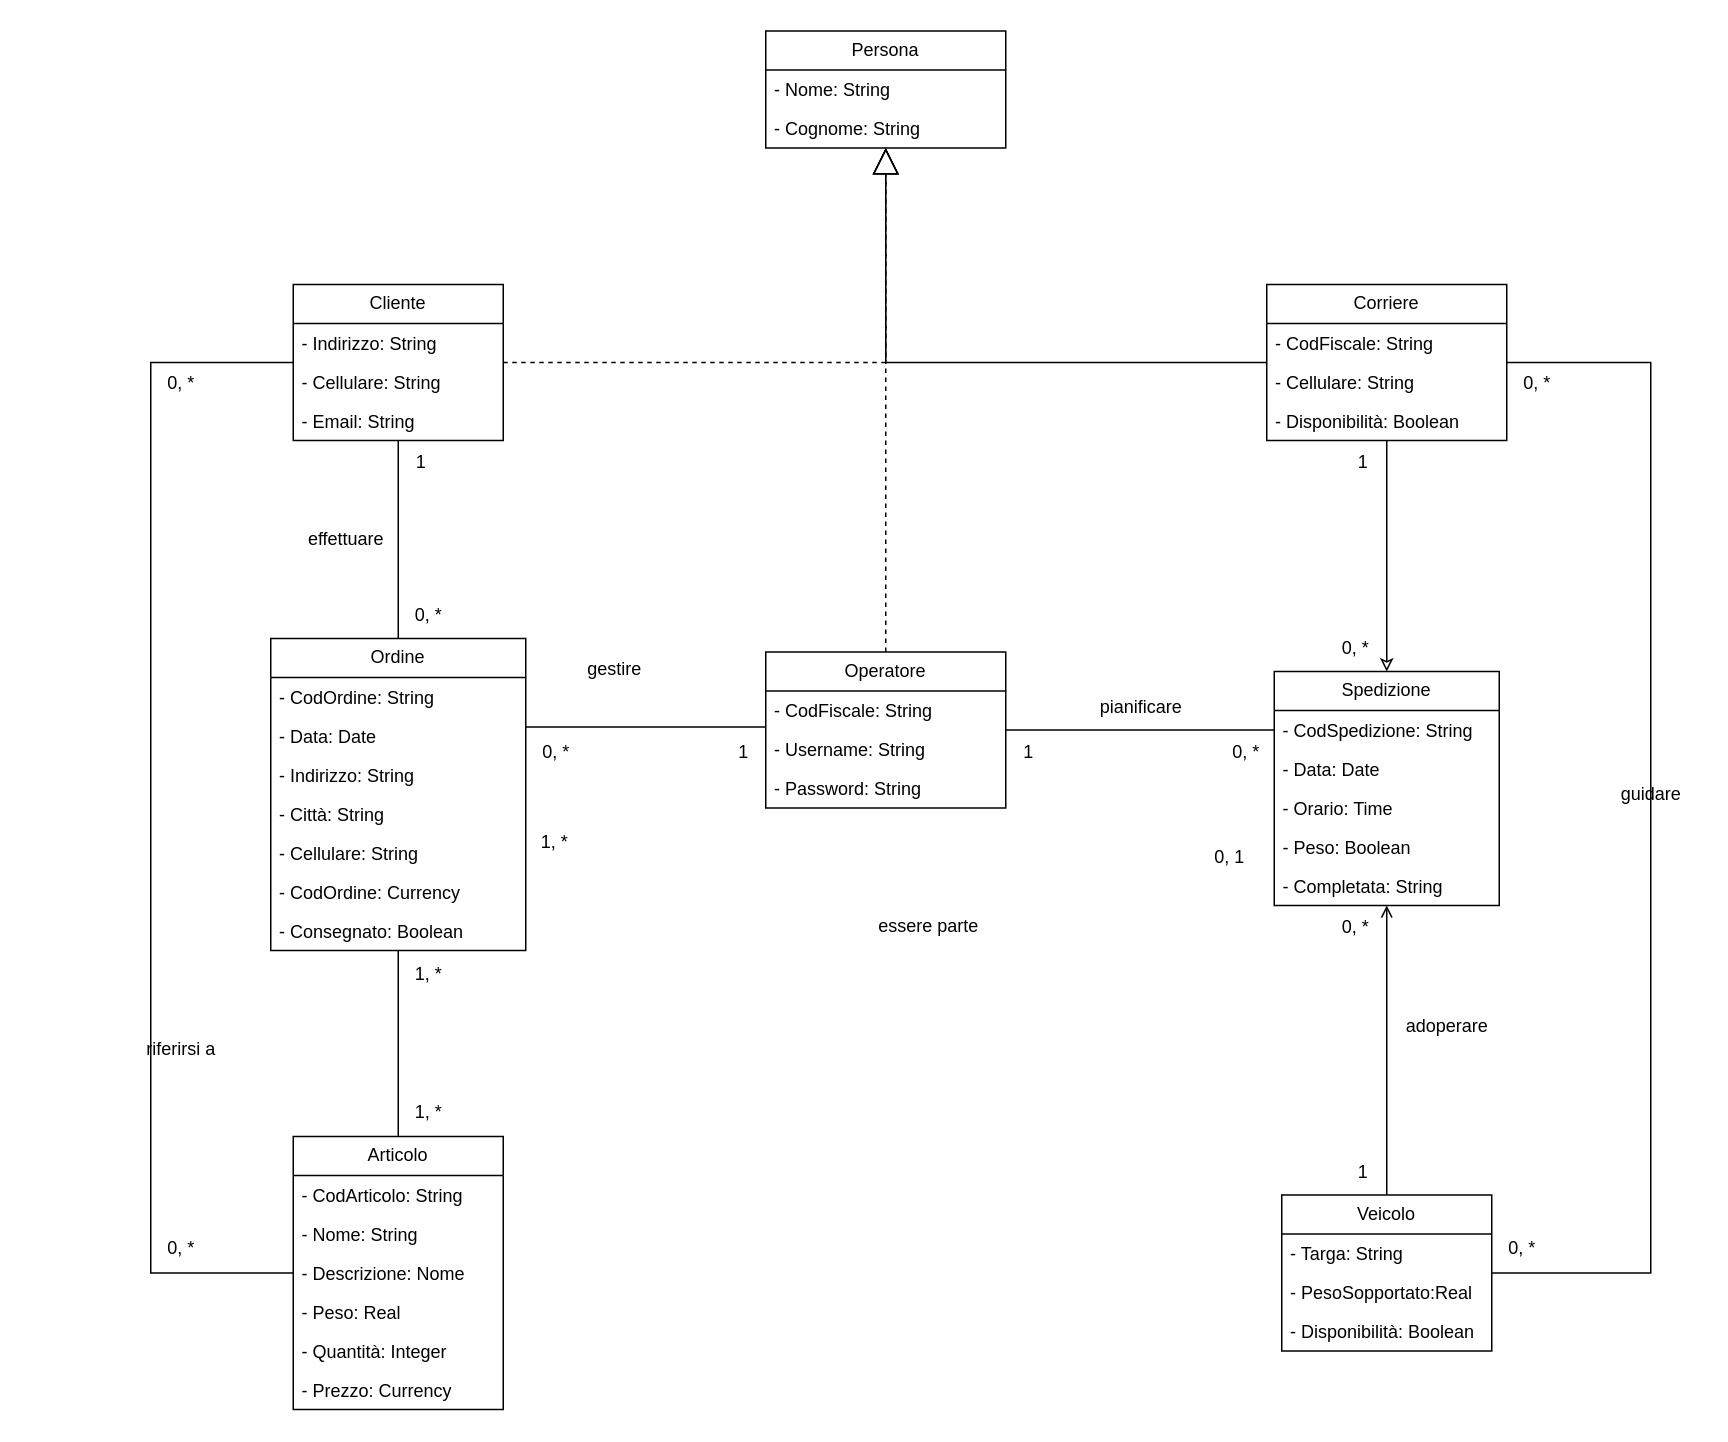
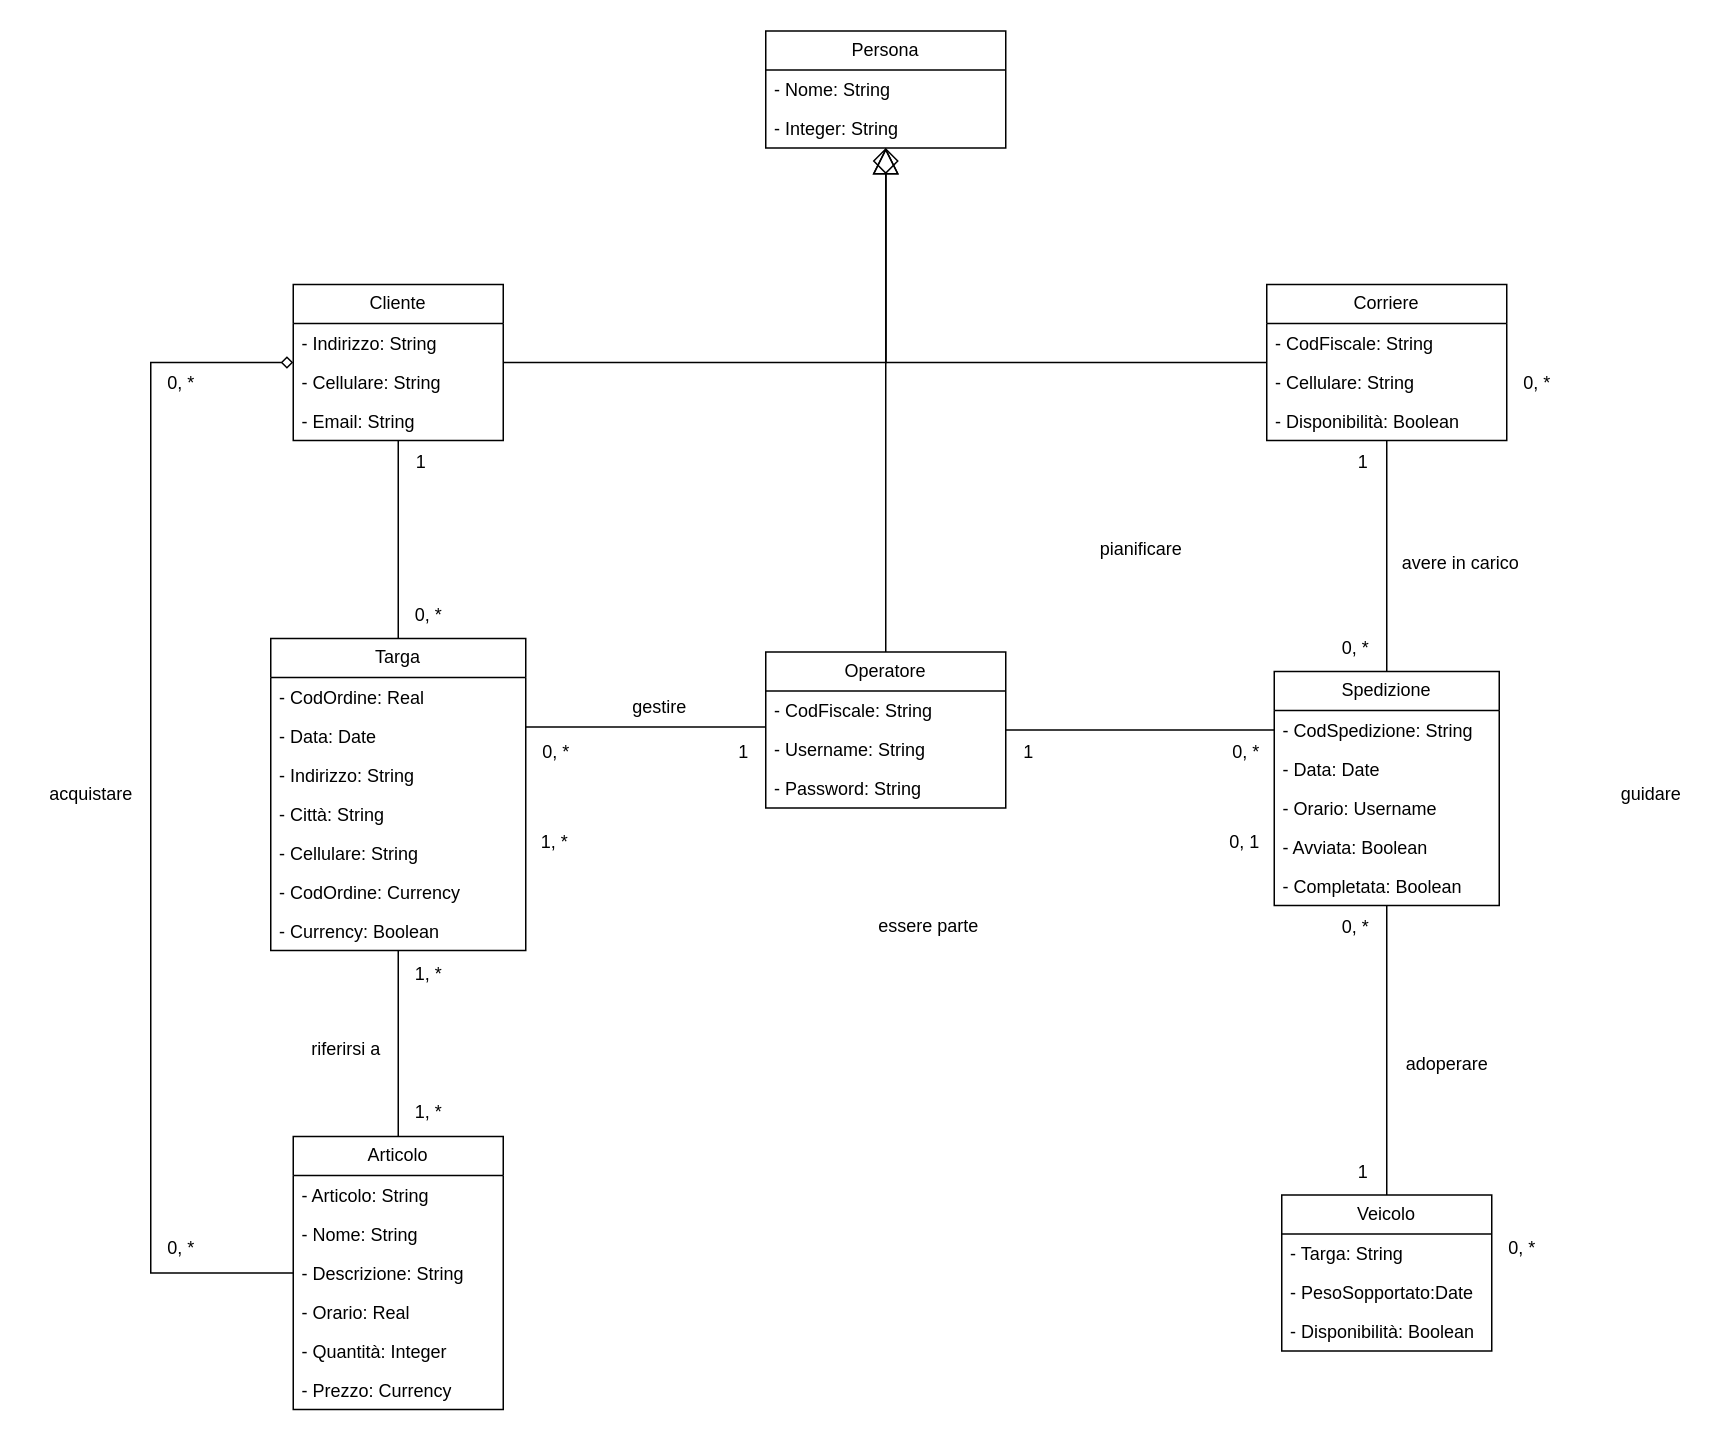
- <mxCell id="47" value="- Cognome: String" style="text;strokeColor=none;fillColor=none;align=left;verticalAlign=top;spacingLeft=4;spacingRight=4;overflow=hidden;rotatable=0;points=[[0,0.5],[1,0.5]];portConstraint=eastwest;whiteSpace=wrap;html=1;" parent="45" vertex="1"><mxGeometry y="52" width="160" height="26" as="geometry" /></mxCell>
+ <mxCell id="47" value="- Integer: String" style="text;strokeColor=none;fillColor=none;align=left;verticalAlign=top;spacingLeft=4;spacingRight=4;overflow=hidden;rotatable=0;points=[[0,0.5],[1,0.5]];portConstraint=eastwest;whiteSpace=wrap;html=1;" parent="45" vertex="1"><mxGeometry y="52" width="160" height="26" as="geometry" /></mxCell>
- <mxCell id="3" style="edgeStyle=orthogonalEdgeStyle;rounded=0;orthogonalLoop=1;jettySize=auto;html=1;endArrow=none;endFill=0;" parent="1" source="4" target="13" edge="1"><mxGeometry relative="1" as="geometry"><Array as="points"><mxPoint x="100" y="848" /><mxPoint x="100" y="241" /></Array></mxGeometry></mxCell>
+ <mxCell id="3" style="edgeStyle=orthogonalEdgeStyle;rounded=0;orthogonalLoop=1;jettySize=auto;html=1;endArrow=diamond;endFill=0;" parent="1" source="4" target="13" edge="1"><mxGeometry relative="1" as="geometry"><Array as="points"><mxPoint x="100" y="848" /><mxPoint x="100" y="241" /></Array></mxGeometry></mxCell>
- <mxCell id="12" style="edgeStyle=orthogonalEdgeStyle;rounded=0;orthogonalLoop=1;jettySize=auto;html=1;endSize=15;endArrow=block;endFill=0;dashed=1;" parent="1" source="13" target="45" edge="1"><mxGeometry relative="1" as="geometry" /></mxCell>
+ <mxCell id="12" style="edgeStyle=orthogonalEdgeStyle;rounded=0;orthogonalLoop=1;jettySize=auto;html=1;endSize=15;endArrow=block;endFill=0;" parent="1" source="13" target="45" edge="1"><mxGeometry relative="1" as="geometry" /></mxCell>
- <mxCell id="57" style="edgeStyle=orthogonalEdgeStyle;rounded=0;orthogonalLoop=1;jettySize=auto;html=1;endSize=15;endArrow=block;endFill=0;" parent="1" source="60" target="45" edge="1"><mxGeometry relative="1" as="geometry" /></mxCell>
+ <mxCell id="57" style="edgeStyle=orthogonalEdgeStyle;rounded=0;orthogonalLoop=1;jettySize=auto;html=1;endSize=15;endArrow=diamond;endFill=0;" parent="1" source="60" target="45" edge="1"><mxGeometry relative="1" as="geometry" /></mxCell>
- <mxCell id="48" style="edgeStyle=orthogonalEdgeStyle;rounded=0;orthogonalLoop=1;jettySize=auto;html=1;endArrow=block;endFill=0;endSize=15;dashed=1;" parent="1" source="50" target="45" edge="1"><mxGeometry relative="1" as="geometry" /></mxCell>
+ <mxCell id="48" style="edgeStyle=orthogonalEdgeStyle;rounded=0;orthogonalLoop=1;jettySize=auto;html=1;endArrow=block;endFill=0;endSize=15;" parent="1" source="50" target="45" edge="1"><mxGeometry relative="1" as="geometry" /></mxCell>
- <mxCell id="30" value="effettuare" style="text;html=1;align=center;verticalAlign=middle;resizable=0;points=[];autosize=1;strokeColor=none;fillColor=none;" parent="1" vertex="1"><mxGeometry x="195" y="344" width="70" height="30" as="geometry" /></mxCell>
+ <mxCell id="36" value="avere in carico" style="text;html=1;align=center;verticalAlign=middle;resizable=0;points=[];autosize=1;strokeColor=none;fillColor=none;" parent="1" vertex="1"><mxGeometry x="923" y="360" width="100" height="30" as="geometry" /></mxCell>
- <mxCell id="17" value="Ordine" style="swimlane;fontStyle=0;childLayout=stackLayout;horizontal=1;startSize=26;fillColor=none;horizontalStack=0;resizeParent=1;resizeParentMax=0;resizeLast=0;collapsible=1;marginBottom=0;whiteSpace=wrap;html=1;" parent="1" vertex="1"><mxGeometry x="180" y="425" width="170" height="208" as="geometry" /></mxCell>
+ <mxCell id="17" value="Targa" style="swimlane;fontStyle=0;childLayout=stackLayout;horizontal=1;startSize=26;fillColor=none;horizontalStack=0;resizeParent=1;resizeParentMax=0;resizeLast=0;collapsible=1;marginBottom=0;whiteSpace=wrap;html=1;" parent="1" vertex="1"><mxGeometry x="180" y="425" width="170" height="208" as="geometry" /></mxCell>
- <mxCell id="58" style="edgeStyle=orthogonalEdgeStyle;rounded=0;orthogonalLoop=1;jettySize=auto;html=1;endArrow=classic;endFill=0;" parent="1" source="60" target="39" edge="1"><mxGeometry relative="1" as="geometry" /></mxCell>
+ <mxCell id="58" style="edgeStyle=orthogonalEdgeStyle;rounded=0;orthogonalLoop=1;jettySize=auto;html=1;endArrow=none;endFill=0;" parent="1" source="60" target="39" edge="1"><mxGeometry relative="1" as="geometry" /></mxCell>
- <mxCell id="54" value="gestire" style="text;html=1;align=center;verticalAlign=middle;resizable=0;points=[];autosize=1;strokeColor=none;fillColor=none;" parent="1" vertex="1"><mxGeometry x="379" y="431" width="60" height="30" as="geometry" /></mxCell>
+ <mxCell id="54" value="gestire" style="text;html=1;align=center;verticalAlign=middle;resizable=0;points=[];autosize=1;strokeColor=none;fillColor=none;" parent="1" vertex="1"><mxGeometry x="409" y="456" width="60" height="30" as="geometry" /></mxCell>
- <mxCell id="18" value="- CodOrdine: String" style="text;strokeColor=none;fillColor=none;align=left;verticalAlign=top;spacingLeft=4;spacingRight=4;overflow=hidden;rotatable=0;points=[[0,0.5],[1,0.5]];portConstraint=eastwest;whiteSpace=wrap;html=1;" parent="17" vertex="1"><mxGeometry y="26" width="170" height="26" as="geometry" /></mxCell>
+ <mxCell id="18" value="- CodOrdine: Real" style="text;strokeColor=none;fillColor=none;align=left;verticalAlign=top;spacingLeft=4;spacingRight=4;overflow=hidden;rotatable=0;points=[[0,0.5],[1,0.5]];portConstraint=eastwest;whiteSpace=wrap;html=1;" parent="17" vertex="1"><mxGeometry y="26" width="170" height="26" as="geometry" /></mxCell>
- <mxCell id="66" value="pianificare" style="text;html=1;align=center;verticalAlign=middle;resizable=0;points=[];autosize=1;strokeColor=none;fillColor=none;" parent="1" vertex="1"><mxGeometry x="720" y="456" width="80" height="30" as="geometry" /></mxCell>
+ <mxCell id="66" value="pianificare" style="text;html=1;align=center;verticalAlign=middle;resizable=0;points=[];autosize=1;strokeColor=none;fillColor=none;" parent="1" vertex="1"><mxGeometry x="720" y="351" width="80" height="30" as="geometry" /></mxCell>
+ <mxCell id="75" value="acquistare" style="text;html=1;align=center;verticalAlign=middle;resizable=0;points=[];autosize=1;strokeColor=none;fillColor=none;" parent="1" vertex="1"><mxGeometry y="514" width="80" height="30" as="geometry" x="20" /></mxCell>
- <mxCell id="42" value="- Orario: Time" style="text;strokeColor=none;fillColor=none;align=left;verticalAlign=top;spacingLeft=4;spacingRight=4;overflow=hidden;rotatable=0;points=[[0,0.5],[1,0.5]];portConstraint=eastwest;whiteSpace=wrap;html=1;" parent="39" vertex="1"><mxGeometry y="78" width="150" height="26" as="geometry" /></mxCell>
+ <mxCell id="42" value="- Orario: Username" style="text;strokeColor=none;fillColor=none;align=left;verticalAlign=top;spacingLeft=4;spacingRight=4;overflow=hidden;rotatable=0;points=[[0,0.5],[1,0.5]];portConstraint=eastwest;whiteSpace=wrap;html=1;" parent="39" vertex="1"><mxGeometry y="78" width="150" height="26" as="geometry" /></mxCell>
- <mxCell id="59" style="edgeStyle=orthogonalEdgeStyle;rounded=0;orthogonalLoop=1;jettySize=auto;html=1;endArrow=none;endFill=0;" parent="1" source="60" target="26" edge="1"><mxGeometry relative="1" as="geometry"><Array as="points"><mxPoint x="1100" y="241" /><mxPoint x="1100" y="848" /></Array></mxGeometry></mxCell>
- <mxCell id="43" value="- Peso: Boolean" style="text;strokeColor=none;fillColor=none;align=left;verticalAlign=top;spacingLeft=4;spacingRight=4;overflow=hidden;rotatable=0;points=[[0,0.5],[1,0.5]];portConstraint=eastwest;whiteSpace=wrap;html=1;" parent="39" vertex="1"><mxGeometry y="104" width="150" height="26" as="geometry" /></mxCell>
+ <mxCell id="43" value="- Avviata: Boolean" style="text;strokeColor=none;fillColor=none;align=left;verticalAlign=top;spacingLeft=4;spacingRight=4;overflow=hidden;rotatable=0;points=[[0,0.5],[1,0.5]];portConstraint=eastwest;whiteSpace=wrap;html=1;" parent="39" vertex="1"><mxGeometry y="104" width="150" height="26" as="geometry" /></mxCell>
- <mxCell id="78" value="0, 1" style="text;html=1;align=center;verticalAlign=middle;resizable=0;points=[];autosize=1;strokeColor=none;fillColor=none;" parent="1" vertex="1"><mxGeometry x="799" y="556" width="40" height="30" as="geometry" /></mxCell>
+ <mxCell id="78" value="0, 1" style="text;html=1;align=center;verticalAlign=middle;resizable=0;points=[];autosize=1;strokeColor=none;fillColor=none;" parent="1" vertex="1"><mxGeometry x="809" y="546" width="40" height="30" as="geometry" /></mxCell>
- <mxCell id="44" value="- Completata: String" style="text;strokeColor=none;fillColor=none;align=left;verticalAlign=top;spacingLeft=4;spacingRight=4;overflow=hidden;rotatable=0;points=[[0,0.5],[1,0.5]];portConstraint=eastwest;whiteSpace=wrap;html=1;" parent="39" vertex="1"><mxGeometry y="130" width="150" height="26" as="geometry" /></mxCell>
+ <mxCell id="44" value="- Completata: Boolean" style="text;strokeColor=none;fillColor=none;align=left;verticalAlign=top;spacingLeft=4;spacingRight=4;overflow=hidden;rotatable=0;points=[[0,0.5],[1,0.5]];portConstraint=eastwest;whiteSpace=wrap;html=1;" parent="39" vertex="1"><mxGeometry y="130" width="150" height="26" as="geometry" /></mxCell>
- <mxCell id="25" style="edgeStyle=orthogonalEdgeStyle;rounded=0;orthogonalLoop=1;jettySize=auto;html=1;endArrow=open;endFill=0;" parent="1" source="26" target="39" edge="1"><mxGeometry relative="1" as="geometry" /></mxCell>
+ <mxCell id="25" style="edgeStyle=orthogonalEdgeStyle;rounded=0;orthogonalLoop=1;jettySize=auto;html=1;endArrow=none;endFill=0;" parent="1" source="26" target="39" edge="1"><mxGeometry relative="1" as="geometry" /></mxCell>
- <mxCell id="24" value="- Consegnato: Boolean" style="text;strokeColor=none;fillColor=none;align=left;verticalAlign=top;spacingLeft=4;spacingRight=4;overflow=hidden;rotatable=0;points=[[0,0.5],[1,0.5]];portConstraint=eastwest;whiteSpace=wrap;html=1;" parent="17" vertex="1"><mxGeometry y="182" width="170" height="26" as="geometry" /></mxCell>
+ <mxCell id="24" value="- Currency: Boolean" style="text;strokeColor=none;fillColor=none;align=left;verticalAlign=top;spacingLeft=4;spacingRight=4;overflow=hidden;rotatable=0;points=[[0,0.5],[1,0.5]];portConstraint=eastwest;whiteSpace=wrap;html=1;" parent="17" vertex="1"><mxGeometry y="182" width="170" height="26" as="geometry" /></mxCell>
- <mxCell id="67" value="adoperare" style="text;html=1;align=center;verticalAlign=middle;resizable=0;points=[];autosize=1;strokeColor=none;fillColor=none;" parent="1" vertex="1"><mxGeometry x="924" y="669" width="80" height="30" as="geometry" /></mxCell>
+ <mxCell id="67" value="adoperare" style="text;html=1;align=center;verticalAlign=middle;resizable=0;points=[];autosize=1;strokeColor=none;fillColor=none;" parent="1" vertex="1"><mxGeometry x="924" y="694" width="80" height="30" as="geometry" /></mxCell>
- <mxCell id="33" value="riferirsi a" style="text;html=1;align=center;verticalAlign=middle;resizable=0;points=[];autosize=1;strokeColor=none;fillColor=none;" parent="1" vertex="1"><mxGeometry x="85" y="684" width="70" height="30" as="geometry" /></mxCell>
+ <mxCell id="33" value="riferirsi a" style="text;html=1;align=center;verticalAlign=middle;resizable=0;points=[];autosize=1;strokeColor=none;fillColor=none;" parent="1" vertex="1"><mxGeometry x="195" y="684" width="70" height="30" as="geometry" /></mxCell>
- <mxCell id="5" value="- CodArticolo: String" style="text;strokeColor=none;fillColor=none;align=left;verticalAlign=top;spacingLeft=4;spacingRight=4;overflow=hidden;rotatable=0;points=[[0,0.5],[1,0.5]];portConstraint=eastwest;whiteSpace=wrap;html=1;" parent="4" vertex="1"><mxGeometry y="26" width="140" height="26" as="geometry" /></mxCell>
+ <mxCell id="5" value="- Articolo: String" style="text;strokeColor=none;fillColor=none;align=left;verticalAlign=top;spacingLeft=4;spacingRight=4;overflow=hidden;rotatable=0;points=[[0,0.5],[1,0.5]];portConstraint=eastwest;whiteSpace=wrap;html=1;" parent="4" vertex="1"><mxGeometry y="26" width="140" height="26" as="geometry" /></mxCell>
- <mxCell id="7" value="- Descrizione: Nome" style="text;strokeColor=none;fillColor=none;align=left;verticalAlign=top;spacingLeft=4;spacingRight=4;overflow=hidden;rotatable=0;points=[[0,0.5],[1,0.5]];portConstraint=eastwest;whiteSpace=wrap;html=1;" parent="4" vertex="1"><mxGeometry y="78" width="140" height="26" as="geometry" /></mxCell>
+ <mxCell id="7" value="- Descrizione: String" style="text;strokeColor=none;fillColor=none;align=left;verticalAlign=top;spacingLeft=4;spacingRight=4;overflow=hidden;rotatable=0;points=[[0,0.5],[1,0.5]];portConstraint=eastwest;whiteSpace=wrap;html=1;" parent="4" vertex="1"><mxGeometry y="78" width="140" height="26" as="geometry" /></mxCell>
- <mxCell id="28" value="- PesoSopportato:Real" style="text;strokeColor=none;fillColor=none;align=left;verticalAlign=top;spacingLeft=4;spacingRight=4;overflow=hidden;rotatable=0;points=[[0,0.5],[1,0.5]];portConstraint=eastwest;whiteSpace=wrap;html=1;" parent="26" vertex="1"><mxGeometry y="52" width="140" height="26" as="geometry" /></mxCell>
+ <mxCell id="28" value="- PesoSopportato:Date" style="text;strokeColor=none;fillColor=none;align=left;verticalAlign=top;spacingLeft=4;spacingRight=4;overflow=hidden;rotatable=0;points=[[0,0.5],[1,0.5]];portConstraint=eastwest;whiteSpace=wrap;html=1;" parent="26" vertex="1"><mxGeometry y="52" width="140" height="26" as="geometry" /></mxCell>
- <mxCell id="8" value="- Peso: Real" style="text;strokeColor=none;fillColor=none;align=left;verticalAlign=top;spacingLeft=4;spacingRight=4;overflow=hidden;rotatable=0;points=[[0,0.5],[1,0.5]];portConstraint=eastwest;whiteSpace=wrap;html=1;" parent="4" vertex="1"><mxGeometry y="104" width="140" height="26" as="geometry" /></mxCell>
+ <mxCell id="8" value="- Orario: Real" style="text;strokeColor=none;fillColor=none;align=left;verticalAlign=top;spacingLeft=4;spacingRight=4;overflow=hidden;rotatable=0;points=[[0,0.5],[1,0.5]];portConstraint=eastwest;whiteSpace=wrap;html=1;" parent="4" vertex="1"><mxGeometry y="104" width="140" height="26" as="geometry" /></mxCell>
